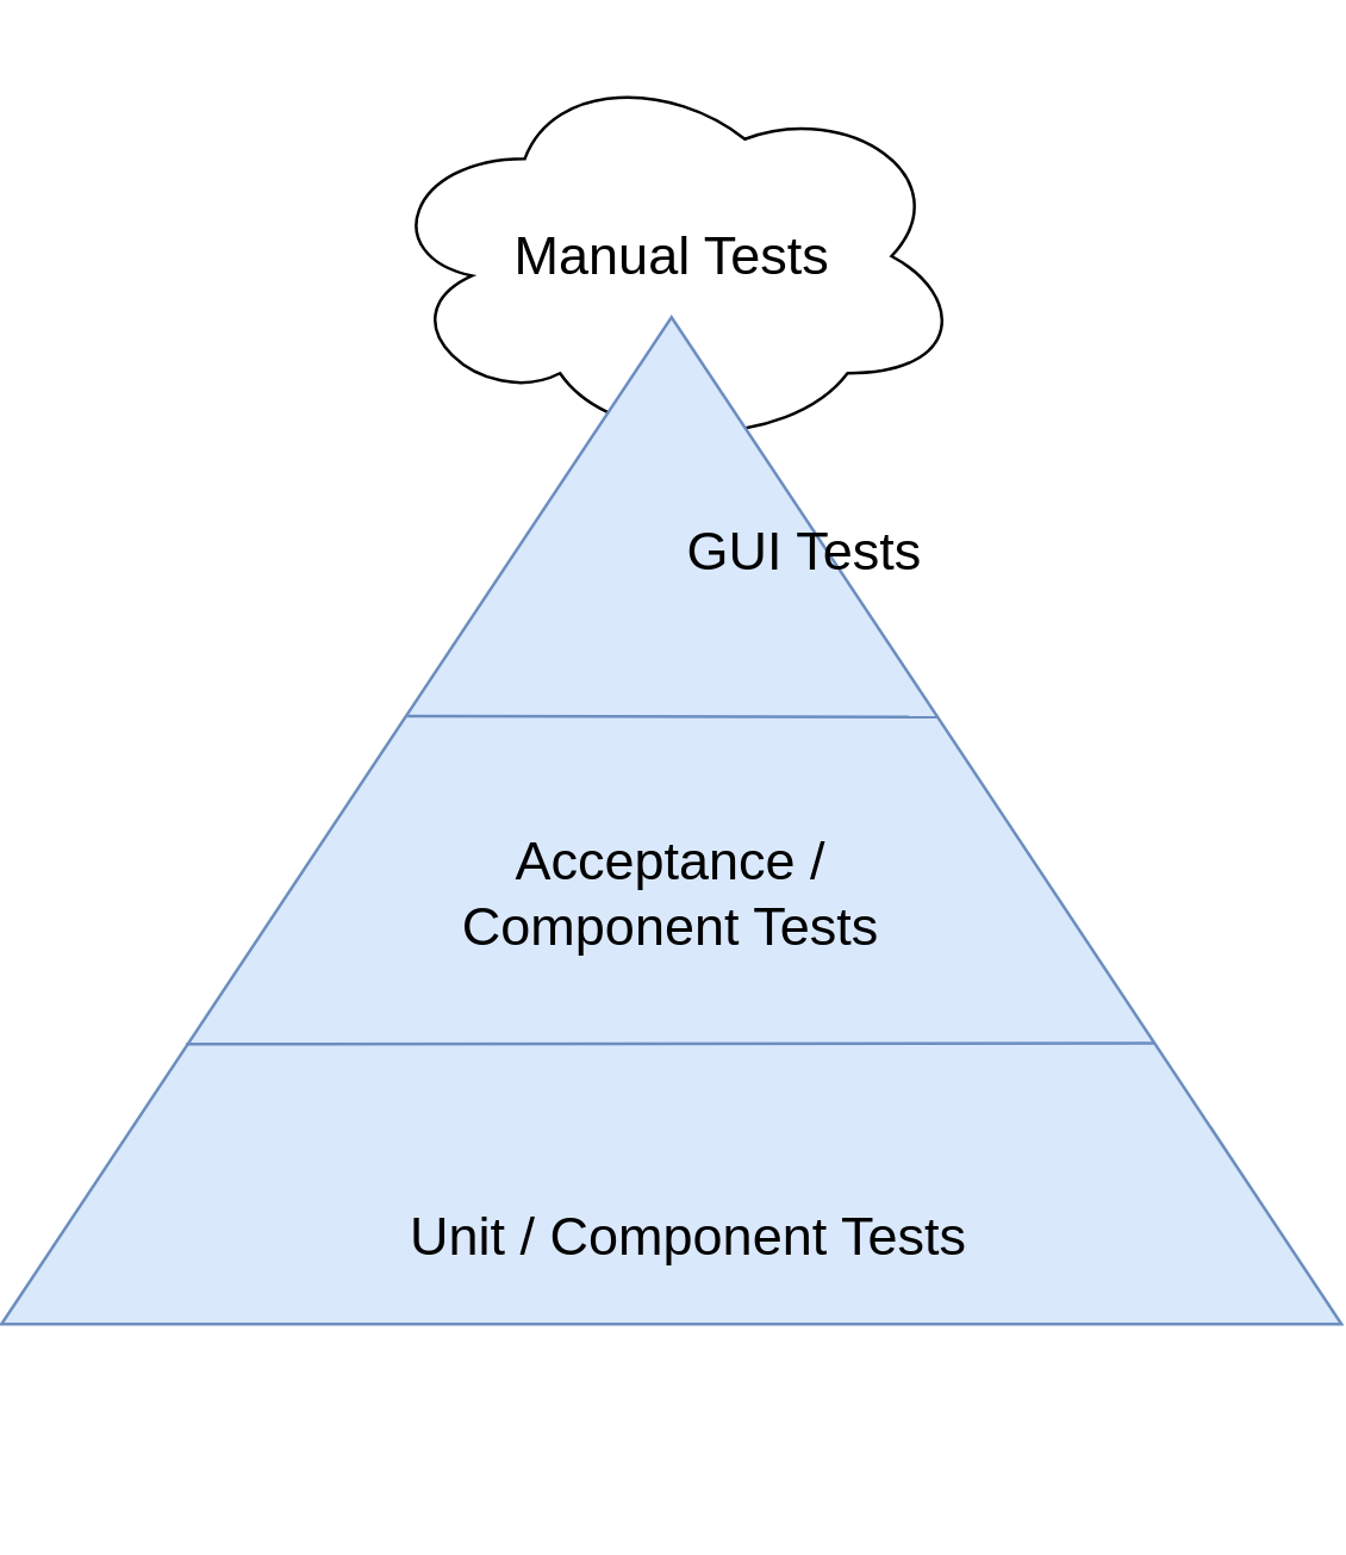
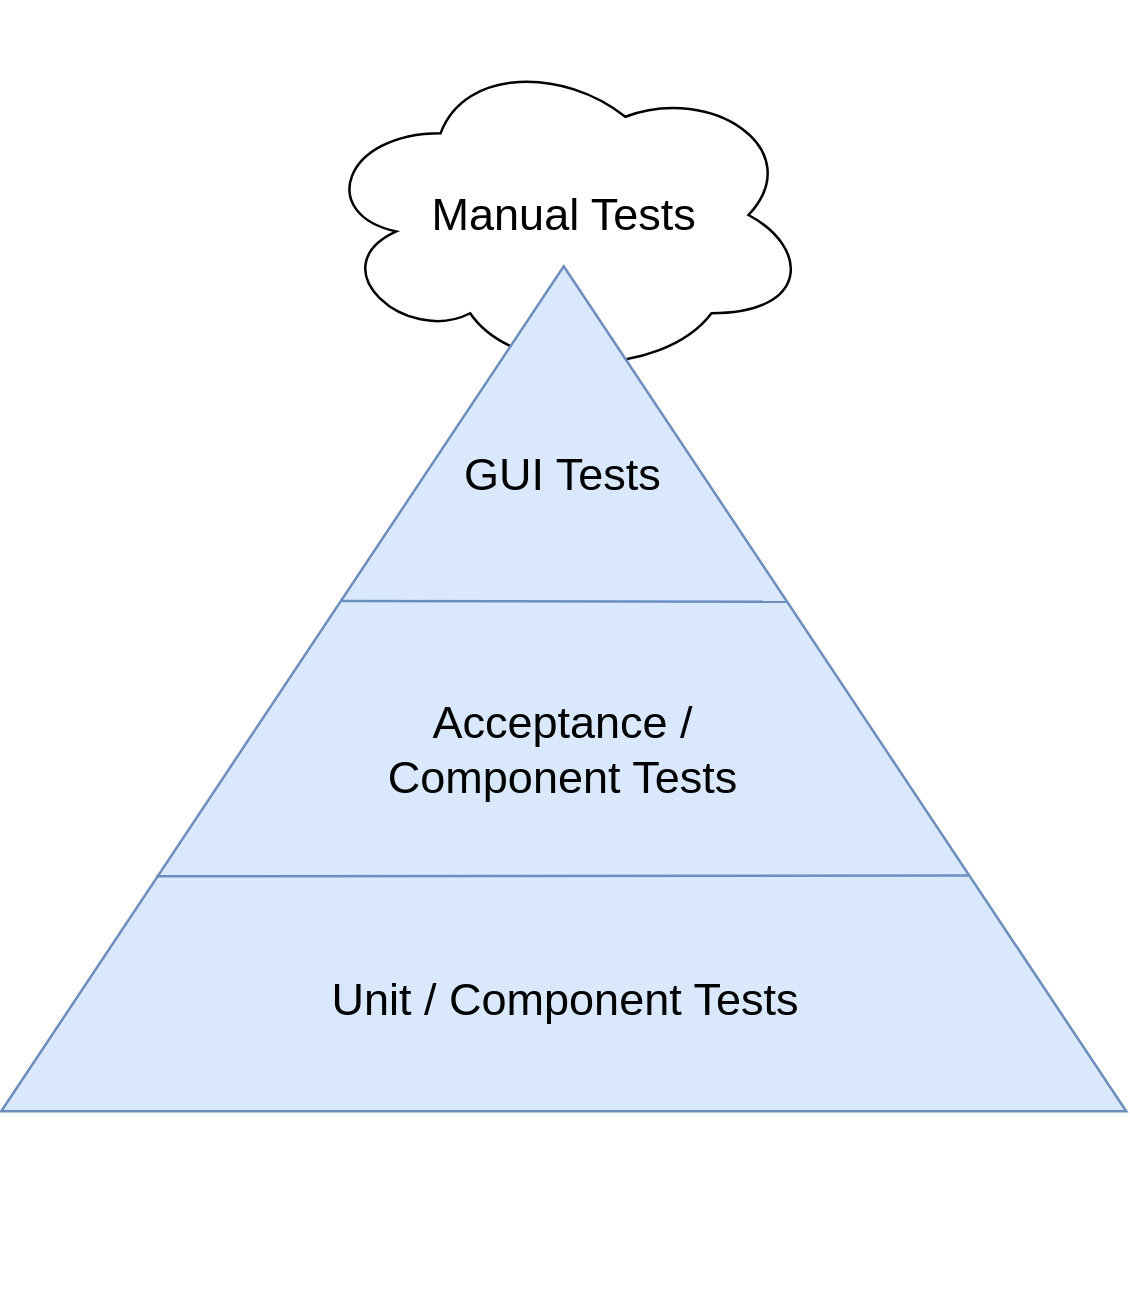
- <mxCell id="6" value="&lt;font style=&quot;font-size: 18px&quot;&gt;GUI Tests&lt;/font&gt;" style="text;html=1;strokeColor=none;fillColor=none;align=center;verticalAlign=middle;whiteSpace=wrap;rounded=0;" vertex="1" parent="1"><mxGeometry x="189" y="175" width="90" height="20" as="geometry" /></mxCell>
+ <mxCell id="6" value="&lt;font style=&quot;font-size: 18px&quot;&gt;GUI Tests&lt;/font&gt;" style="text;html=1;strokeColor=none;fillColor=none;align=center;verticalAlign=middle;whiteSpace=wrap;rounded=0;" vertex="1" parent="1"><mxGeometry x="144" y="180" width="90" height="20" as="geometry" /></mxCell>
- <mxCell id="8" value="&lt;font style=&quot;font-size: 18px&quot;&gt;Unit / Component Tests&lt;/font&gt;" style="text;html=1;strokeColor=none;fillColor=none;align=center;verticalAlign=middle;whiteSpace=wrap;rounded=0;" vertex="1" parent="1"><mxGeometry x="82.5" y="405" width="224" height="20" as="geometry" /></mxCell>
+ <mxCell id="8" value="&lt;font style=&quot;font-size: 18px&quot;&gt;Unit / Component Tests&lt;/font&gt;" style="text;html=1;strokeColor=none;fillColor=none;align=center;verticalAlign=middle;whiteSpace=wrap;rounded=0;" vertex="1" parent="1"><mxGeometry x="77.5" y="390" width="224" height="20" as="geometry" /></mxCell>
